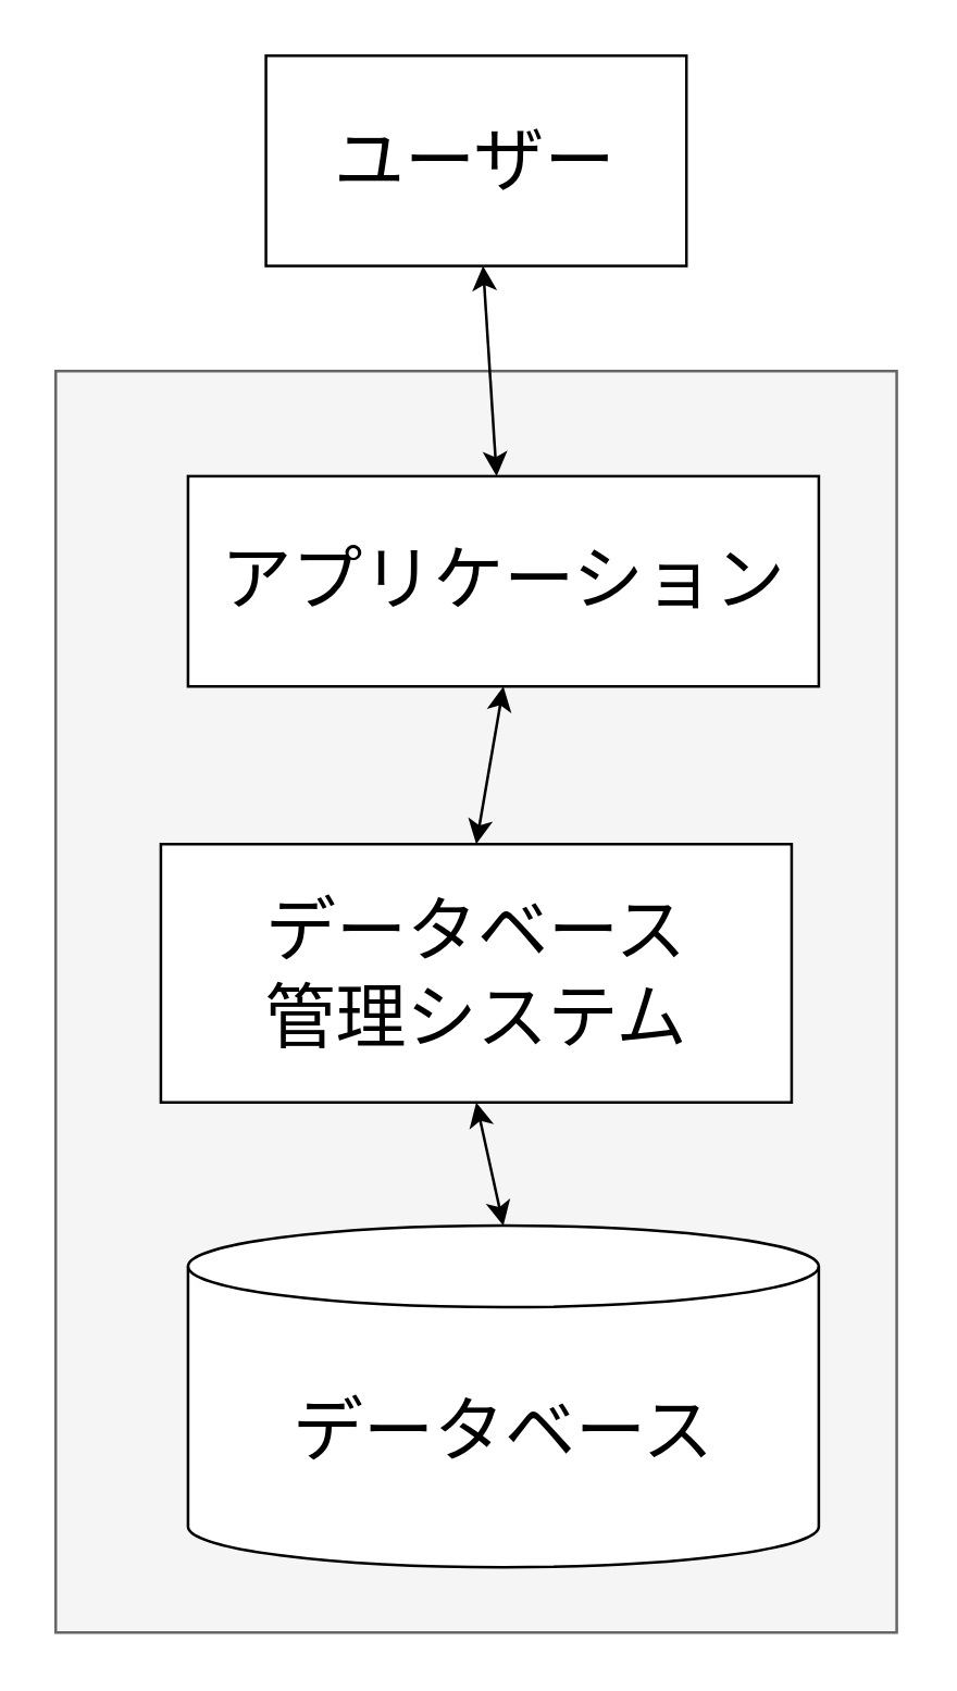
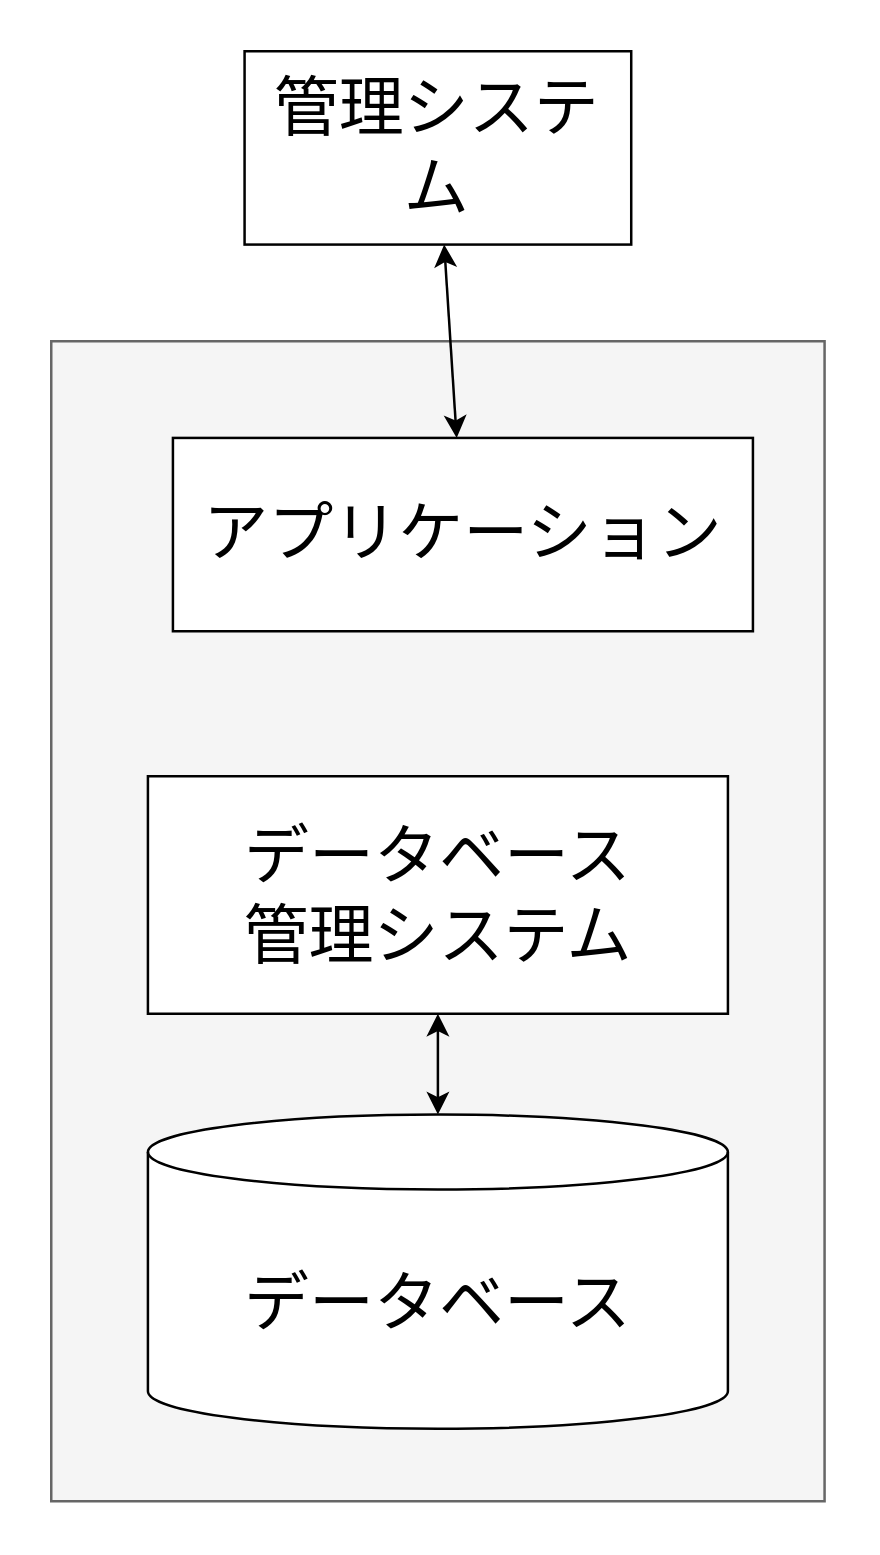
- <mxCell id="3" value="ユーザー" style="rounded=0;whiteSpace=wrap;html=1;fontSize=26;" parent="2" vertex="1"><mxGeometry x="77.332" width="154.665" height="77.333" as="geometry" /></mxCell>
+ <mxCell id="3" value="管理システム" style="rounded=0;whiteSpace=wrap;html=1;fontSize=26;" parent="2" vertex="1"><mxGeometry x="77.332" width="154.665" height="77.333" as="geometry" /></mxCell>
- <mxCell id="9" value="" style="endArrow=classic;startArrow=classic;html=1;rounded=0;entryX=0.5;entryY=1;entryDx=0;entryDy=0;exitX=0.5;exitY=0;exitDx=0;exitDy=0;" parent="2" source="6" target="5" edge="1"><mxGeometry width="50" height="50" relative="1" as="geometry"><mxPoint x="270.664" y="618.667" as="sourcePoint" /><mxPoint x="367.329" y="522" as="targetPoint" /></mxGeometry></mxCell>
- <mxCell id="7" value="データベース" style="shape=cylinder3;whiteSpace=wrap;html=1;boundedLbl=1;backgroundOutline=1;size=15;fontSize=26;" parent="2" vertex="1"><mxGeometry x="48.666" y="430.333" width="231.998" height="125.667" as="geometry" /></mxCell>
+ <mxCell id="7" value="データベース" style="shape=cylinder3;whiteSpace=wrap;html=1;boundedLbl=1;backgroundOutline=1;size=15;fontSize=26;" parent="2" vertex="1"><mxGeometry x="38.666" y="425.333" width="231.998" height="125.667" as="geometry" /></mxCell>
